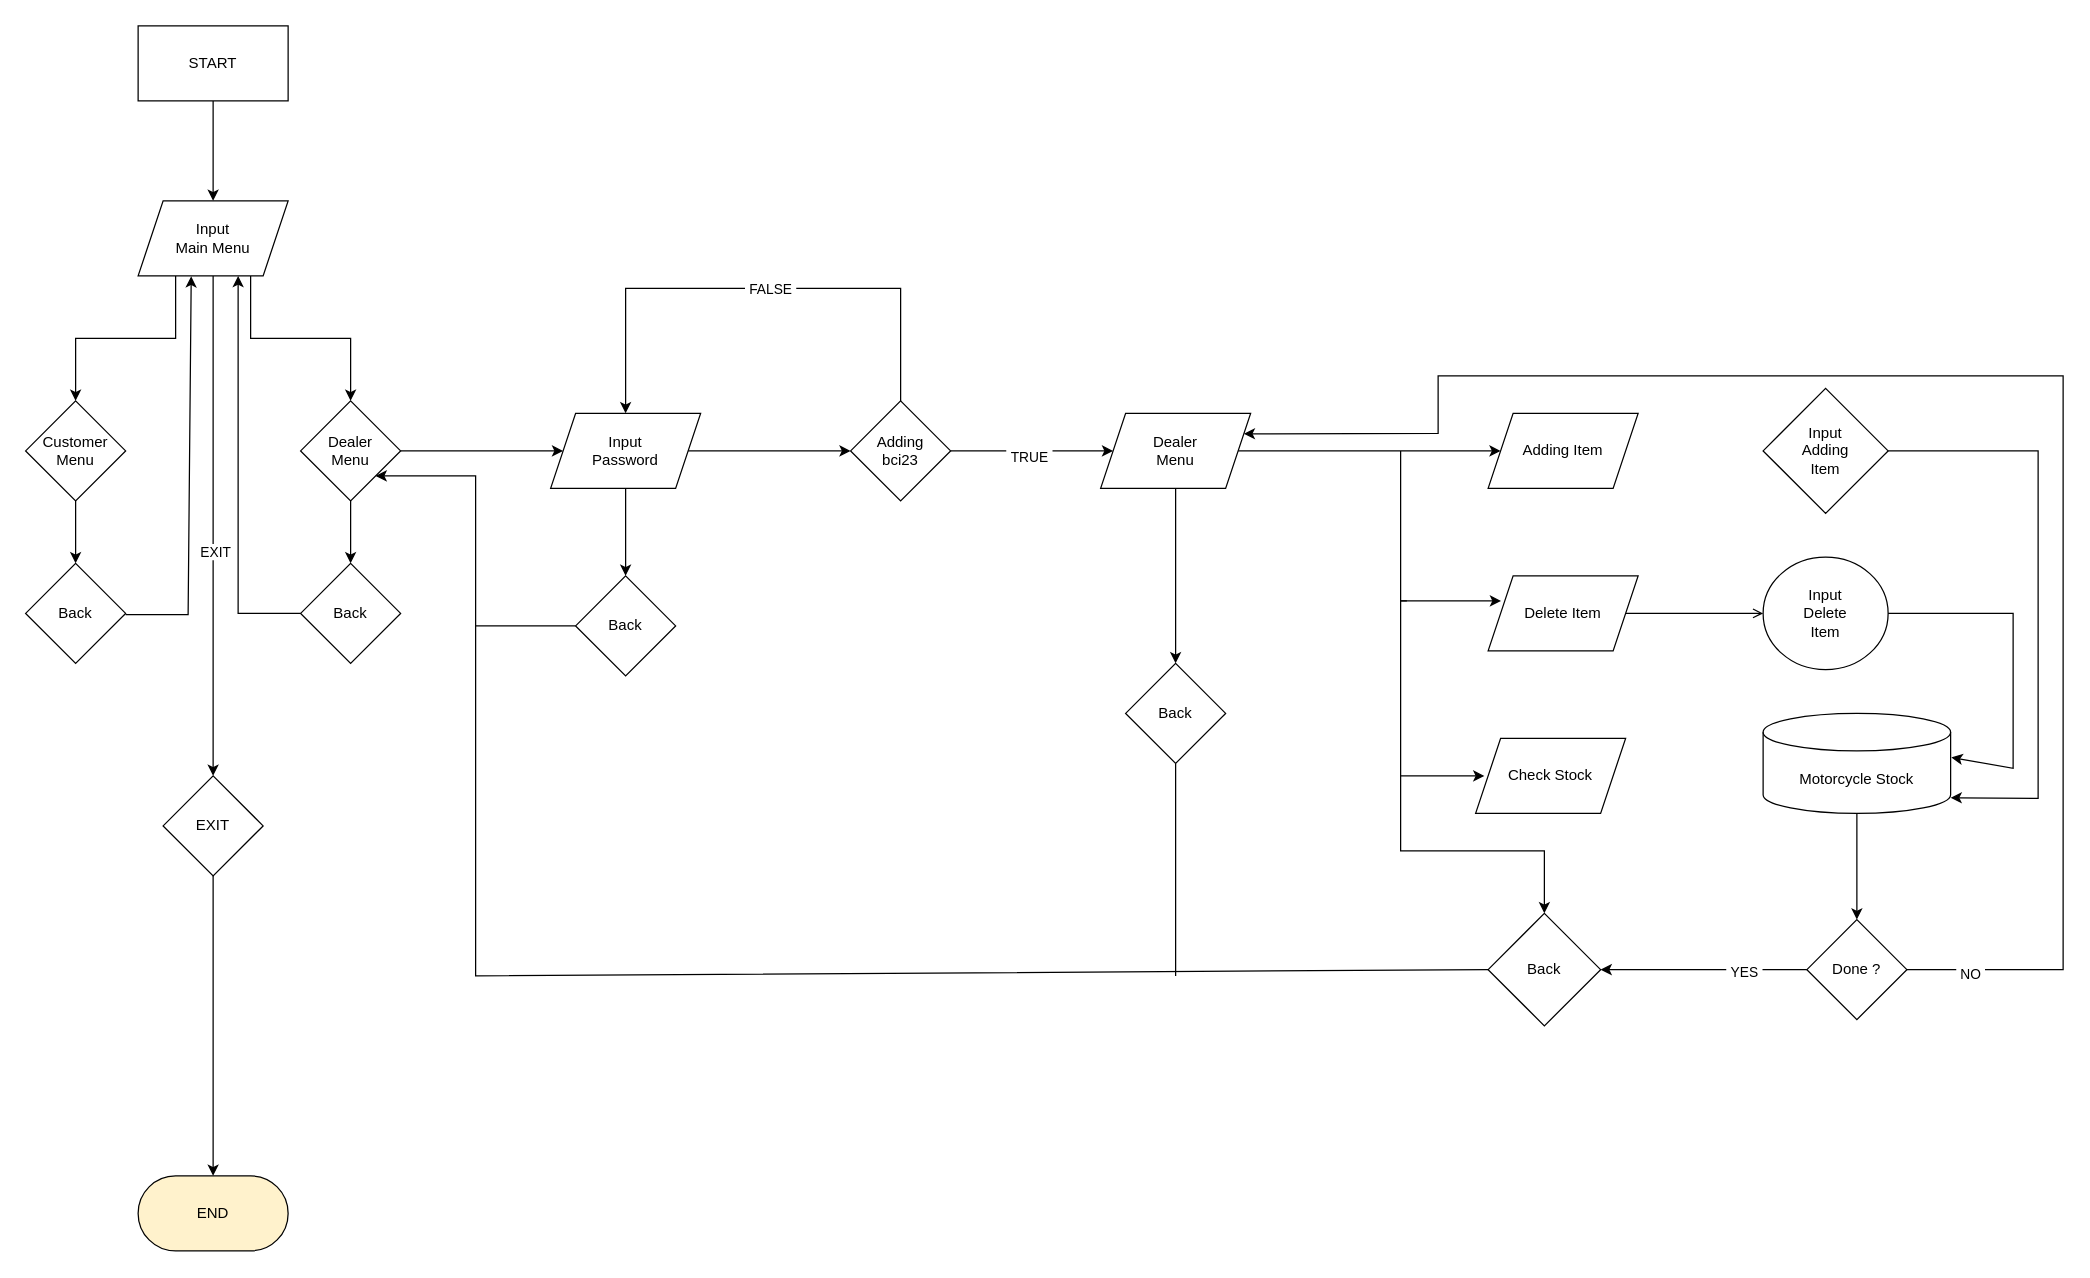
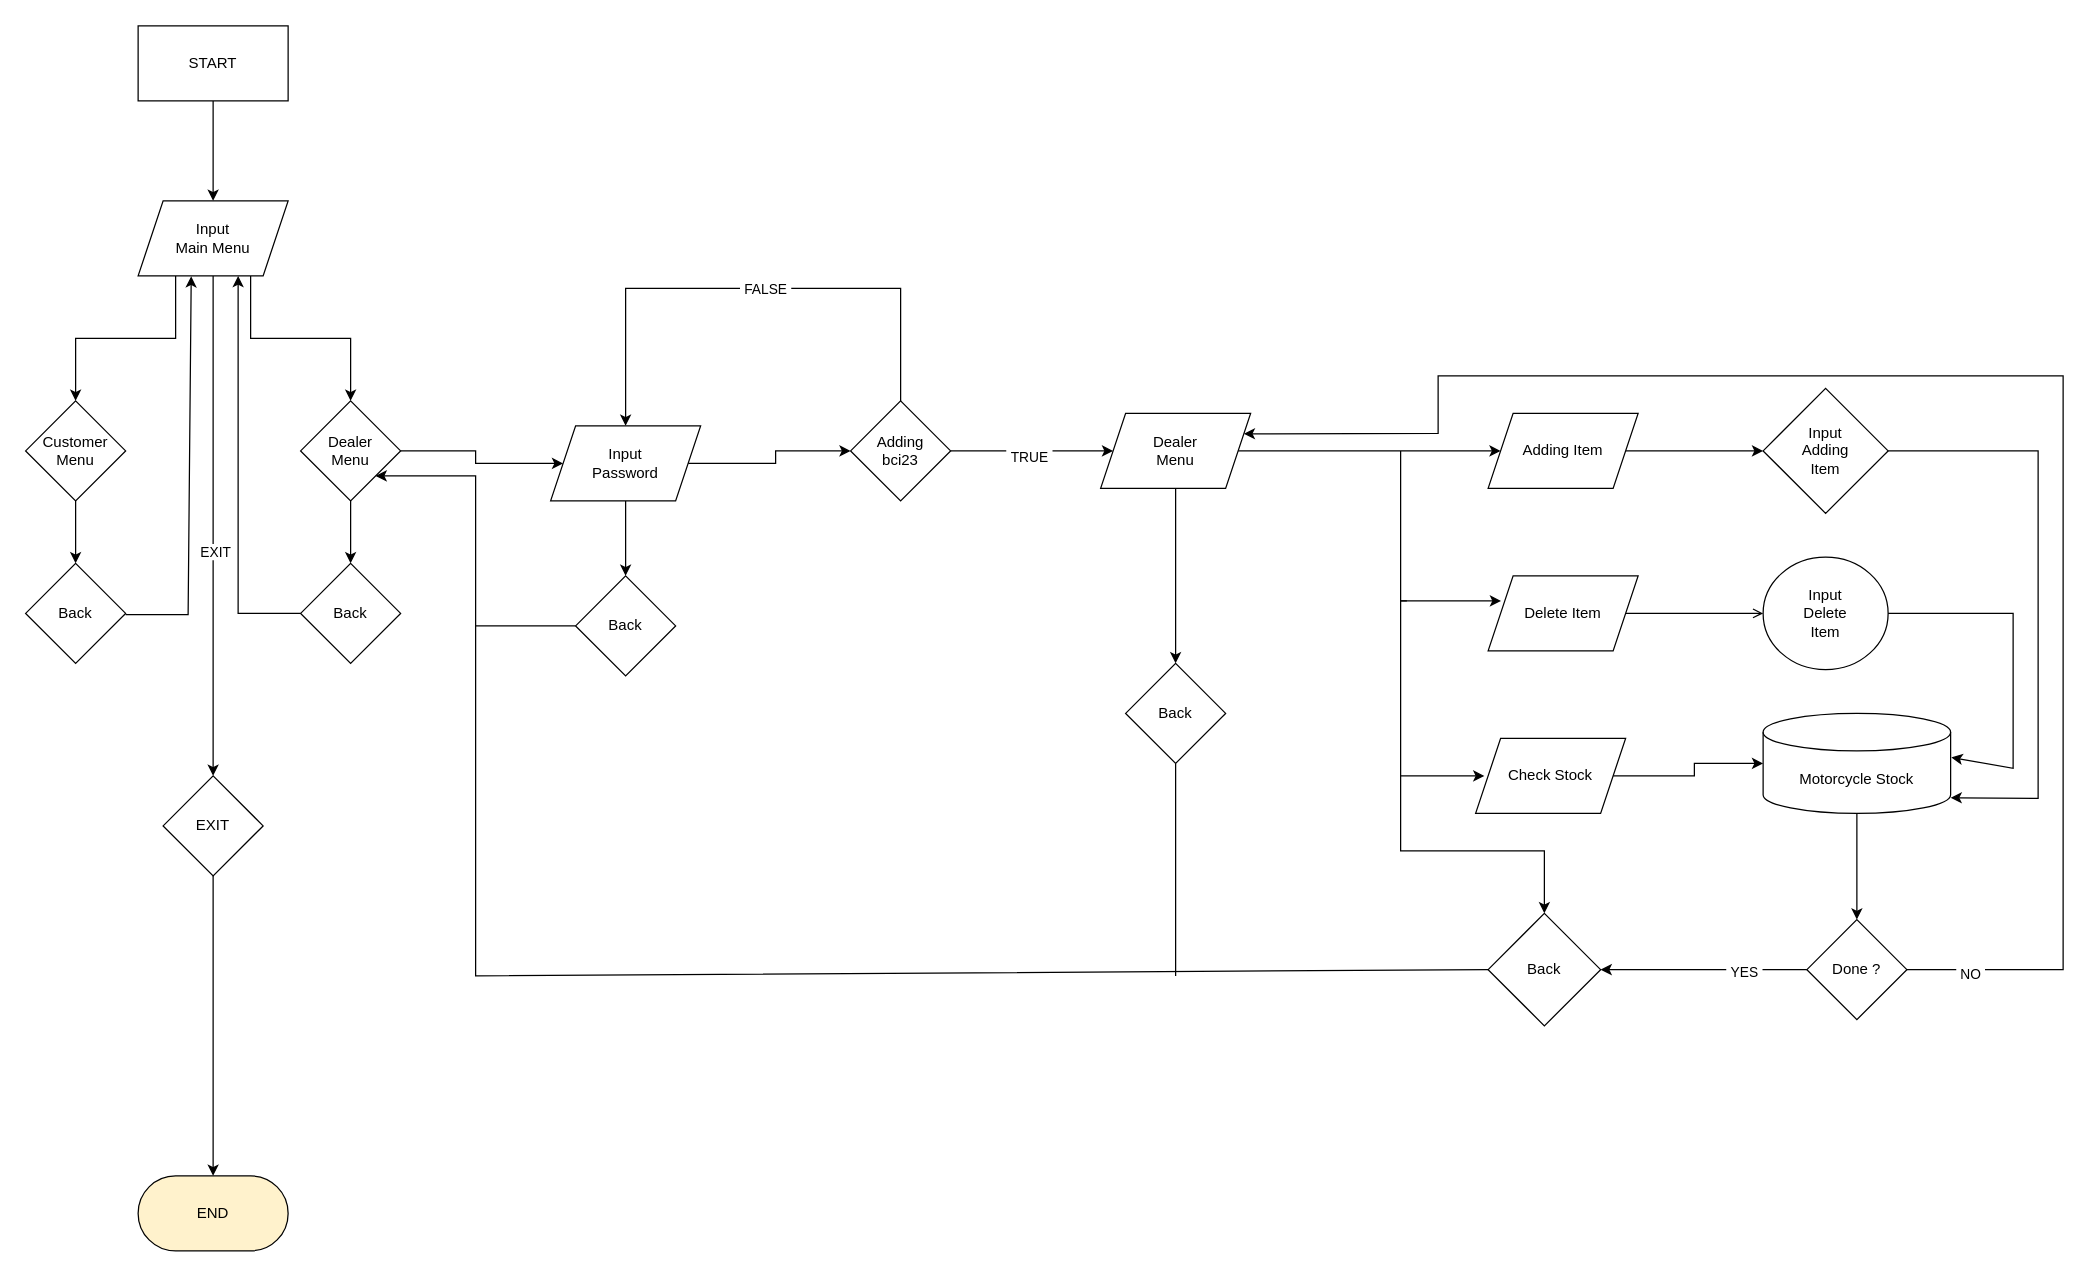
- <mxCell id="19" value="Input&lt;br&gt;Password" style="shape=parallelogram;perimeter=parallelogramPerimeter;whiteSpace=wrap;html=1;fixedSize=1;rounded=0;arcSize=50;" parent="1" vertex="1"><mxGeometry x="440" y="330" width="120" height="60" as="geometry" /></mxCell>
+ <mxCell id="19" value="Input&lt;br&gt;Password" style="shape=parallelogram;perimeter=parallelogramPerimeter;whiteSpace=wrap;html=1;fixedSize=1;rounded=0;arcSize=50;" parent="1" vertex="1"><mxGeometry x="440" y="340" width="120" height="60" as="geometry" /></mxCell>
+ <mxCell id="27" value="" style="edgeStyle=orthogonalEdgeStyle;rounded=0;orthogonalLoop=1;jettySize=auto;html=1;" parent="1" source="28" target="47" edge="1"><mxGeometry relative="1" as="geometry" /></mxCell>
+ <mxCell id="33" value="" style="edgeStyle=orthogonalEdgeStyle;rounded=0;orthogonalLoop=1;jettySize=auto;html=1;" parent="1" source="34" target="45" edge="1"><mxGeometry relative="1" as="geometry" /></mxCell>
